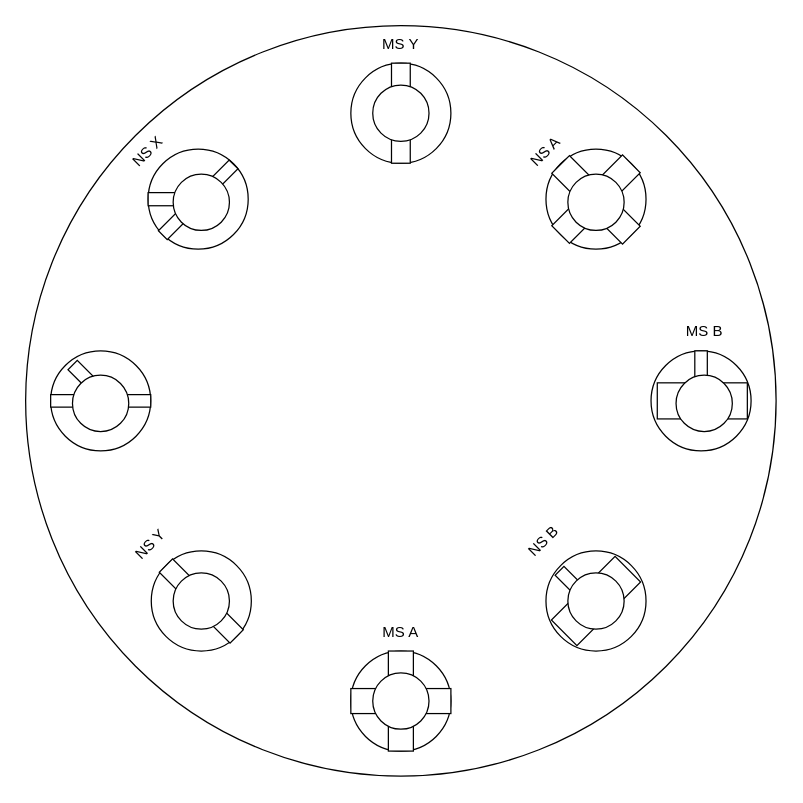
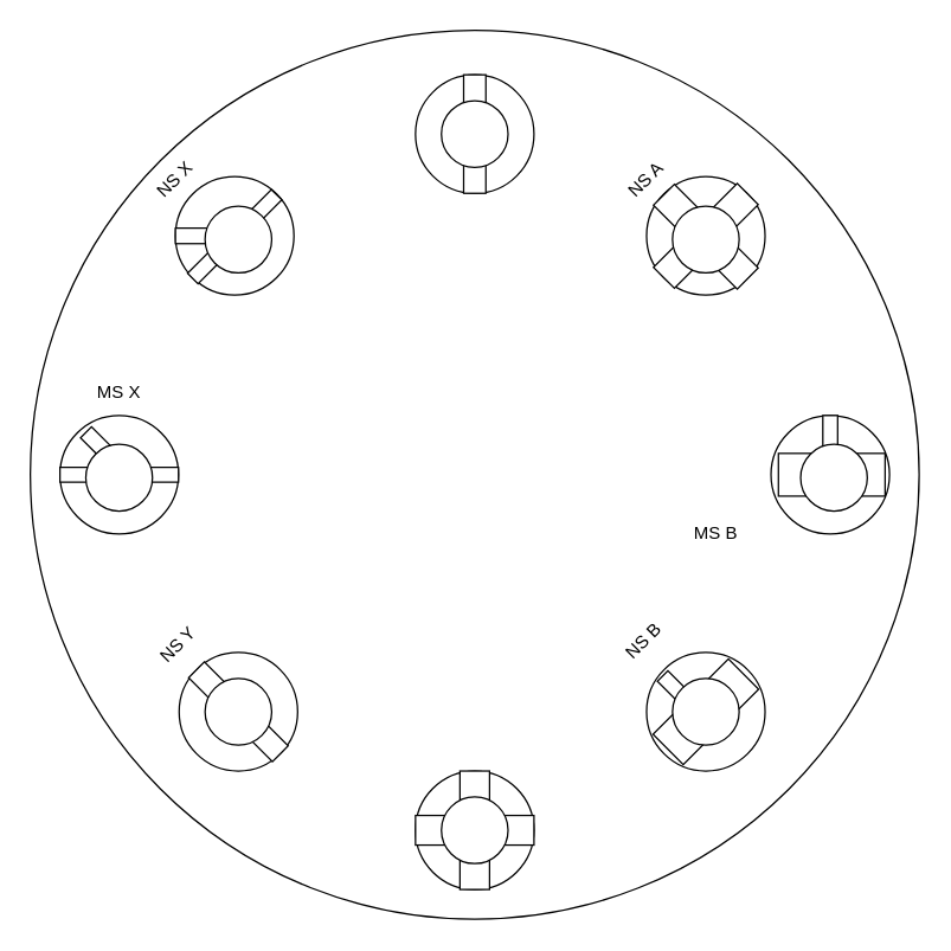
- <mxCell id="33" value="MS Y" style="text;html=1;strokeColor=none;fillColor=none;align=center;verticalAlign=middle;whiteSpace=wrap;rounded=0;" parent="1" vertex="1"><mxGeometry x="290" y="20" width="60" height="30" as="geometry" /></mxCell>
+ <mxCell id="34" value="&lt;div&gt;MS X&lt;/div&gt;" style="text;html=1;strokeColor=none;fillColor=none;align=center;verticalAlign=middle;whiteSpace=wrap;rounded=0;" parent="1" vertex="1"><mxGeometry x="49.94" y="250" width="60" height="30" as="geometry" /></mxCell>
- <mxCell id="36" value="&lt;div&gt;MS B&lt;/div&gt;" style="text;html=1;strokeColor=none;fillColor=none;align=center;verticalAlign=middle;whiteSpace=wrap;rounded=0;" parent="1" vertex="1"><mxGeometry x="532.5" y="250" width="60" height="30" as="geometry" /></mxCell>
+ <mxCell id="36" value="&lt;div&gt;MS B&lt;/div&gt;" style="text;html=1;strokeColor=none;fillColor=none;align=center;verticalAlign=middle;whiteSpace=wrap;rounded=0;" parent="1" vertex="1"><mxGeometry x="452.5" y="345" width="60" height="30" as="geometry" /></mxCell>
- <mxCell id="35" value="&lt;div&gt;MS A&lt;/div&gt;" style="text;html=1;strokeColor=none;fillColor=none;align=center;verticalAlign=middle;whiteSpace=wrap;rounded=0;" parent="1" vertex="1"><mxGeometry x="290" y="490" width="60" height="30" as="geometry" /></mxCell>
